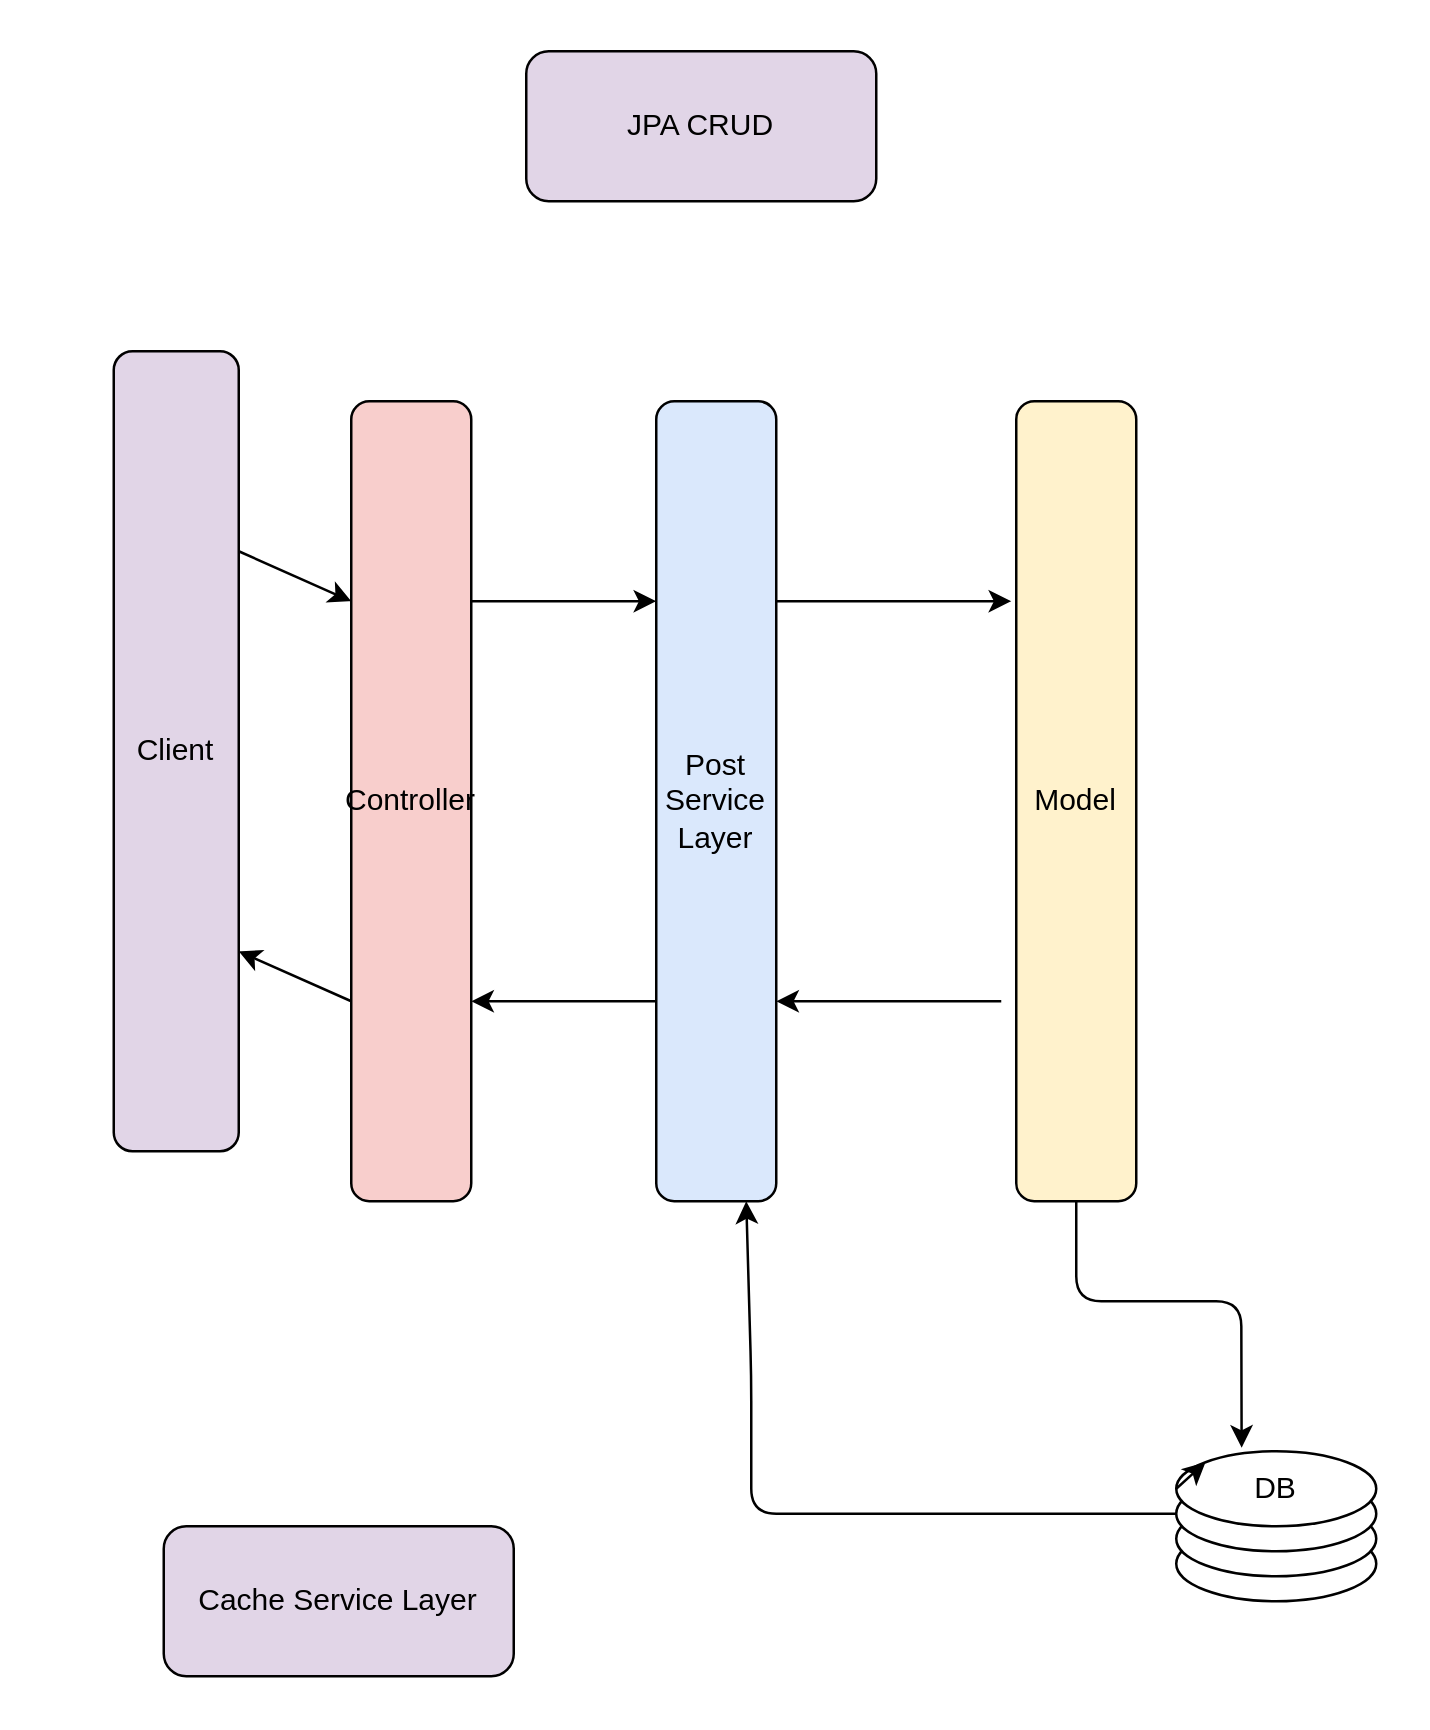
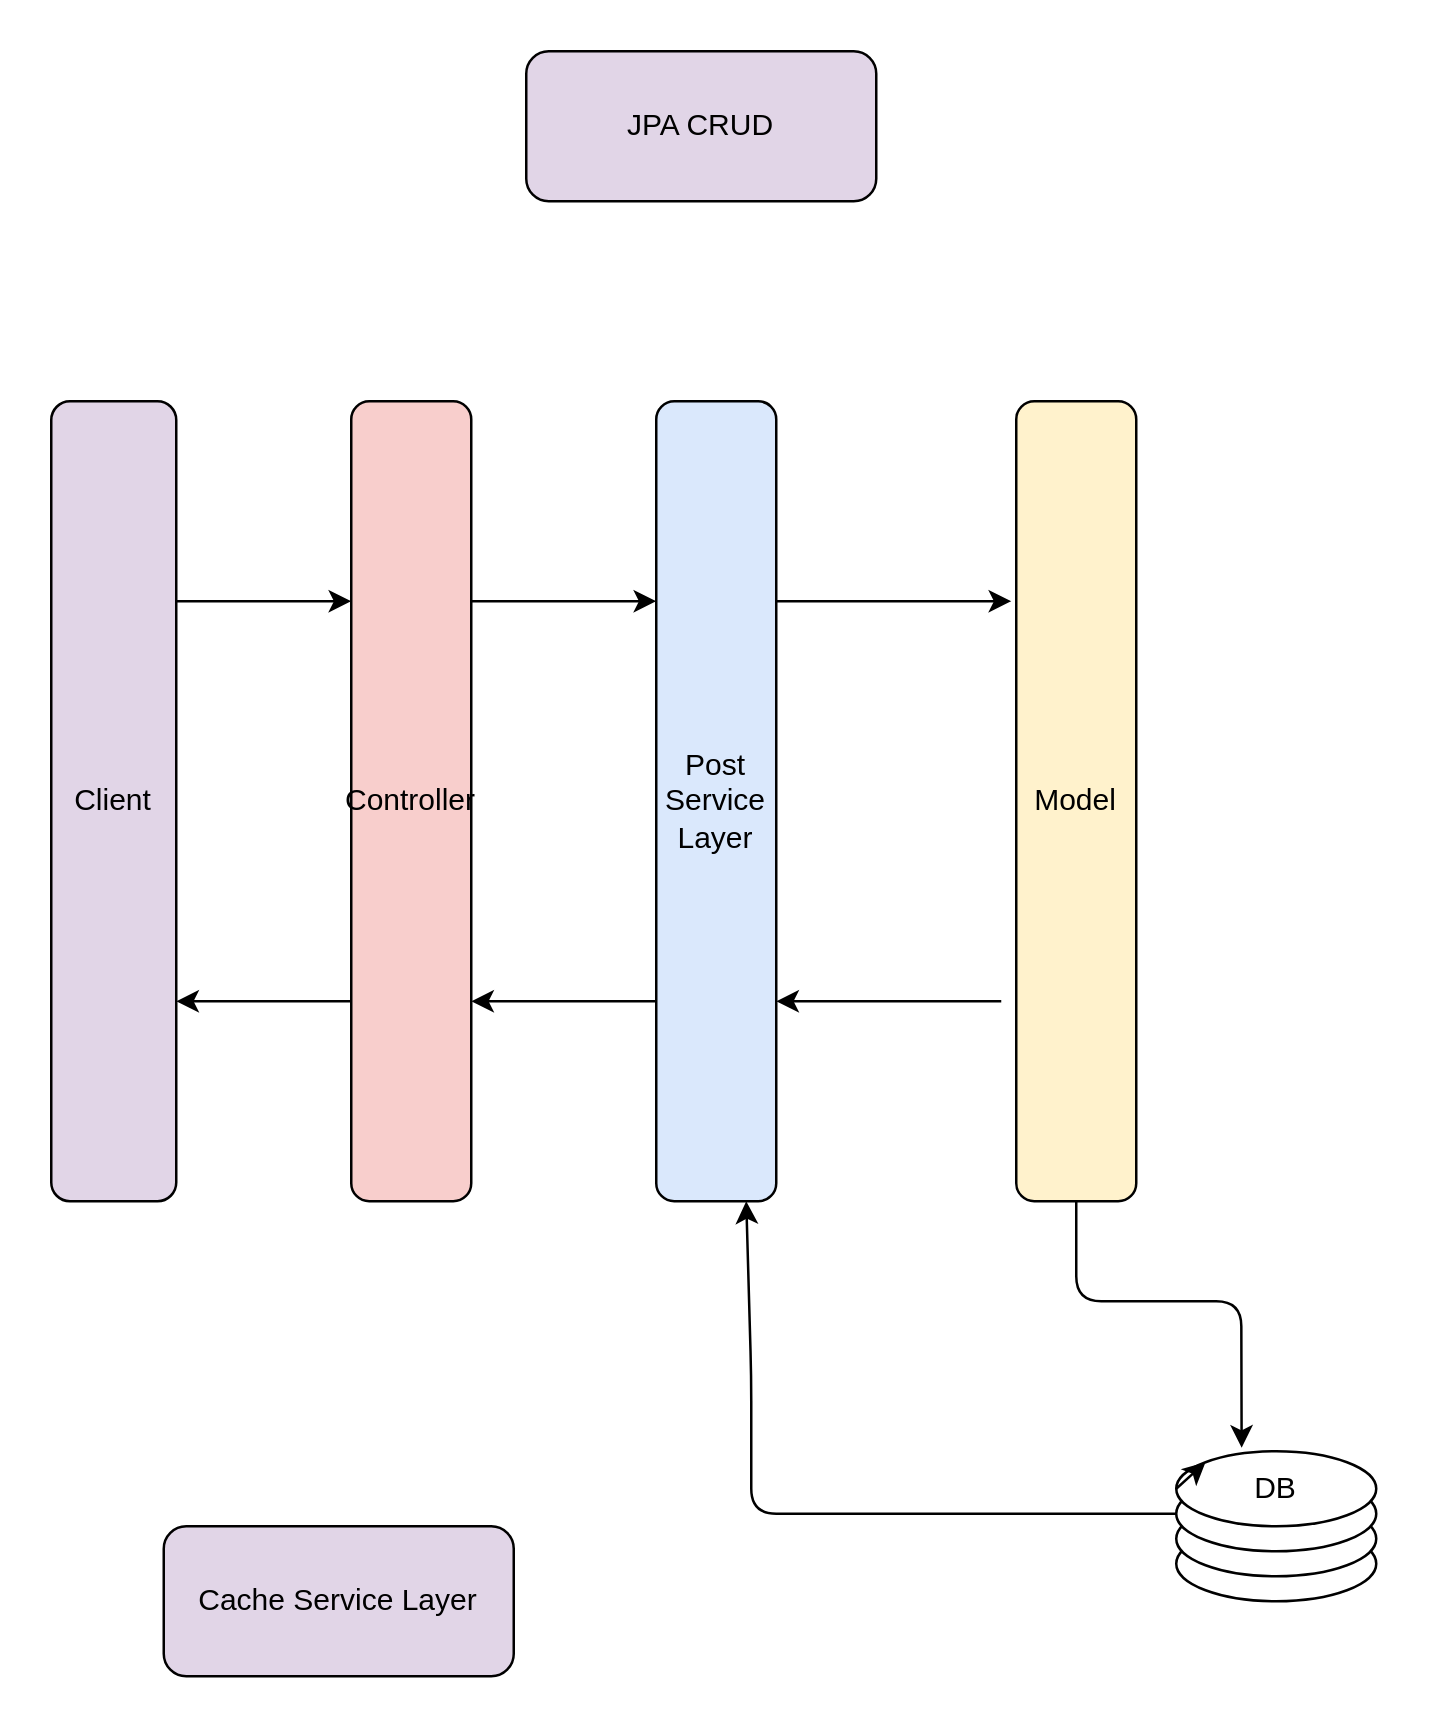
- <mxCell id="10" value="Client" style="rounded=1;whiteSpace=wrap;html=1;fillColor=#e1d5e7;" vertex="1" parent="1"><mxGeometry x="45" y="140" width="50" height="320" as="geometry" /></mxCell>
+ <mxCell id="10" value="Client" style="rounded=1;whiteSpace=wrap;html=1;fillColor=#e1d5e7;" vertex="1" parent="1"><mxGeometry x="20" width="50" height="320" as="geometry" y="160" /></mxCell>
